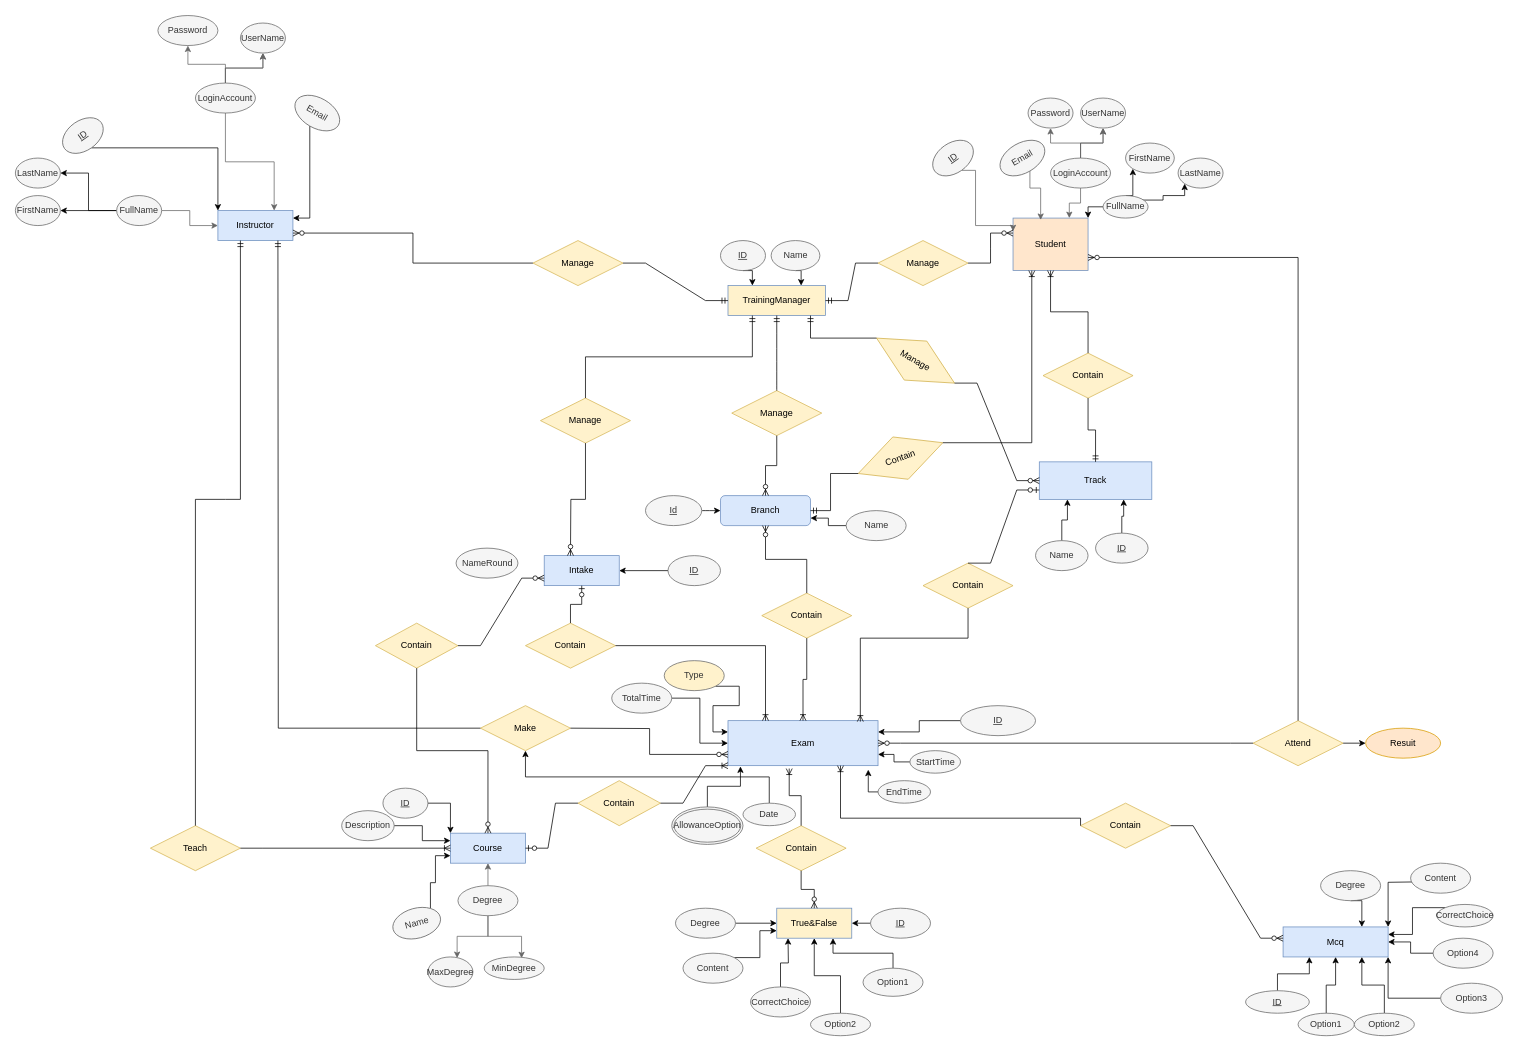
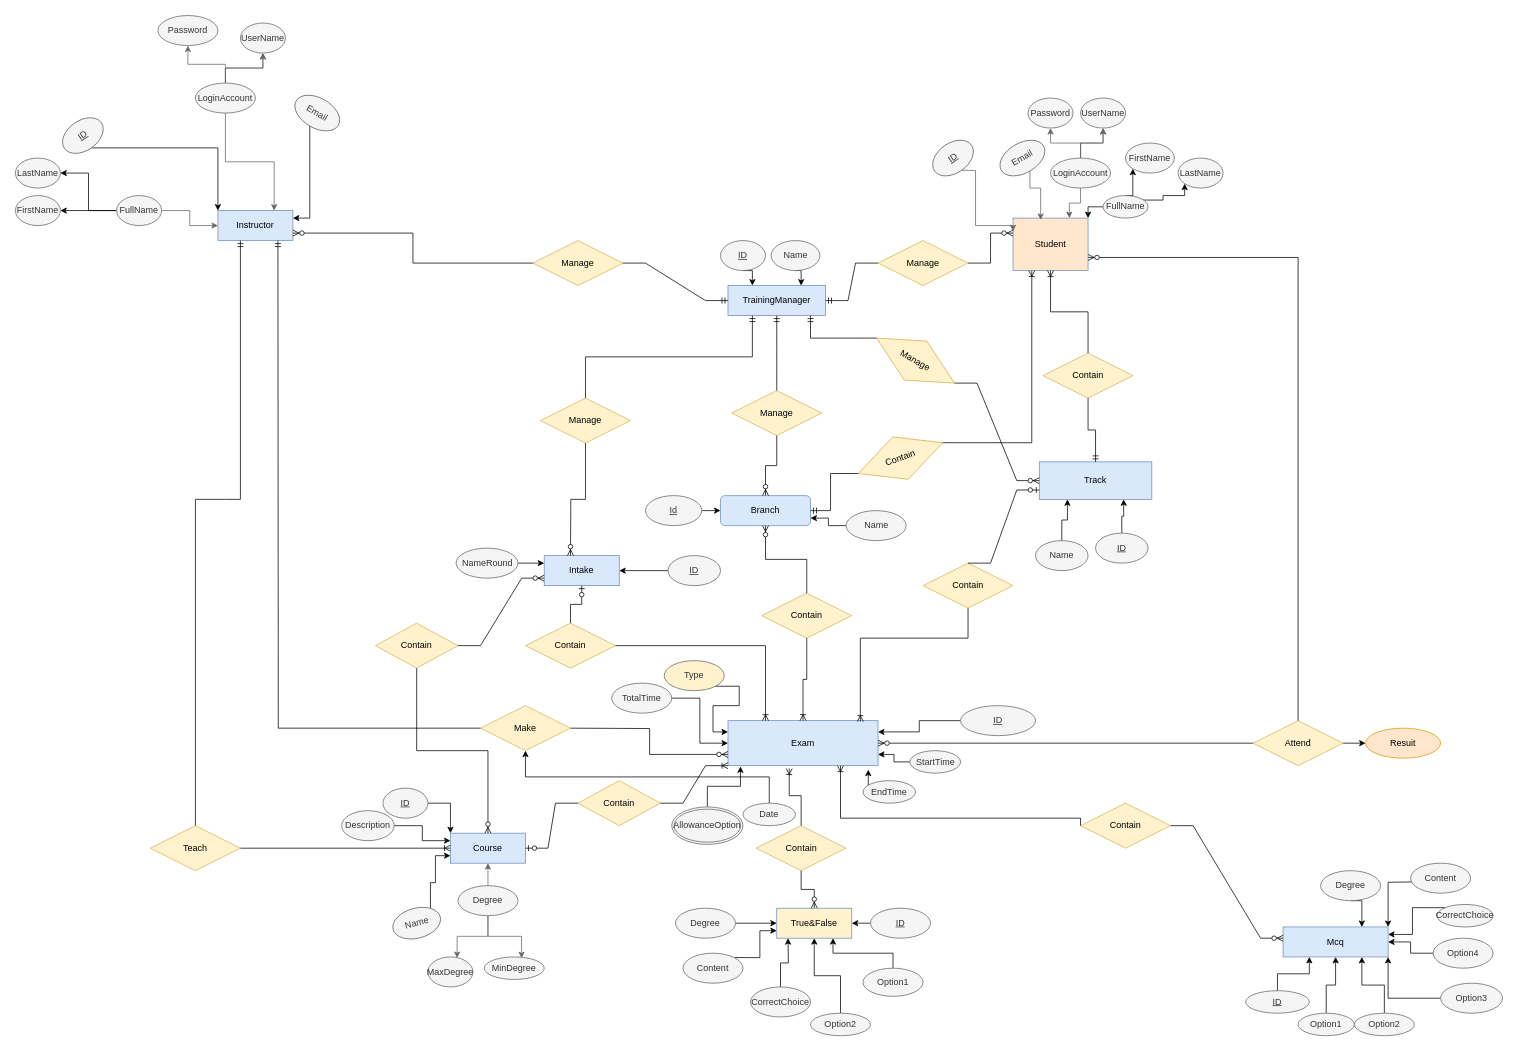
- <mxCell id="7" value="TrainingManager" style="whiteSpace=wrap;html=1;align=center;fillColor=#fff2cc;strokeColor=#6c8ebf;" vertex="1" parent="1"><mxGeometry x="970" y="380" width="130" height="40" as="geometry" /></mxCell>
+ <mxCell id="7" value="TrainingManager" style="whiteSpace=wrap;html=1;align=center;fillColor=#dae8fc;strokeColor=#6c8ebf;" vertex="1" parent="1"><mxGeometry x="970" y="380" width="130" height="40" as="geometry" /></mxCell>
+ <mxCell id="71" style="edgeStyle=orthogonalEdgeStyle;rounded=0;orthogonalLoop=1;jettySize=auto;html=1;exitX=1;exitY=0.5;exitDx=0;exitDy=0;entryX=0;entryY=0.25;entryDx=0;entryDy=0;" edge="1" parent="1" source="72" target="8"><mxGeometry relative="1" as="geometry" /></mxCell>
- <mxCell id="80" value="EndTime" style="ellipse;whiteSpace=wrap;html=1;align=center;fillColor=#f5f5f5;strokeColor=#666666;fontColor=#333333;" vertex="1" parent="1"><mxGeometry x="1170" y="1040" width="70" height="30" as="geometry" /></mxCell>
+ <mxCell id="80" value="EndTime" style="ellipse;whiteSpace=wrap;html=1;align=center;fillColor=#f5f5f5;strokeColor=#666666;fontColor=#333333;" vertex="1" parent="1"><mxGeometry x="1150" y="1040" width="70" height="30" as="geometry" /></mxCell>
